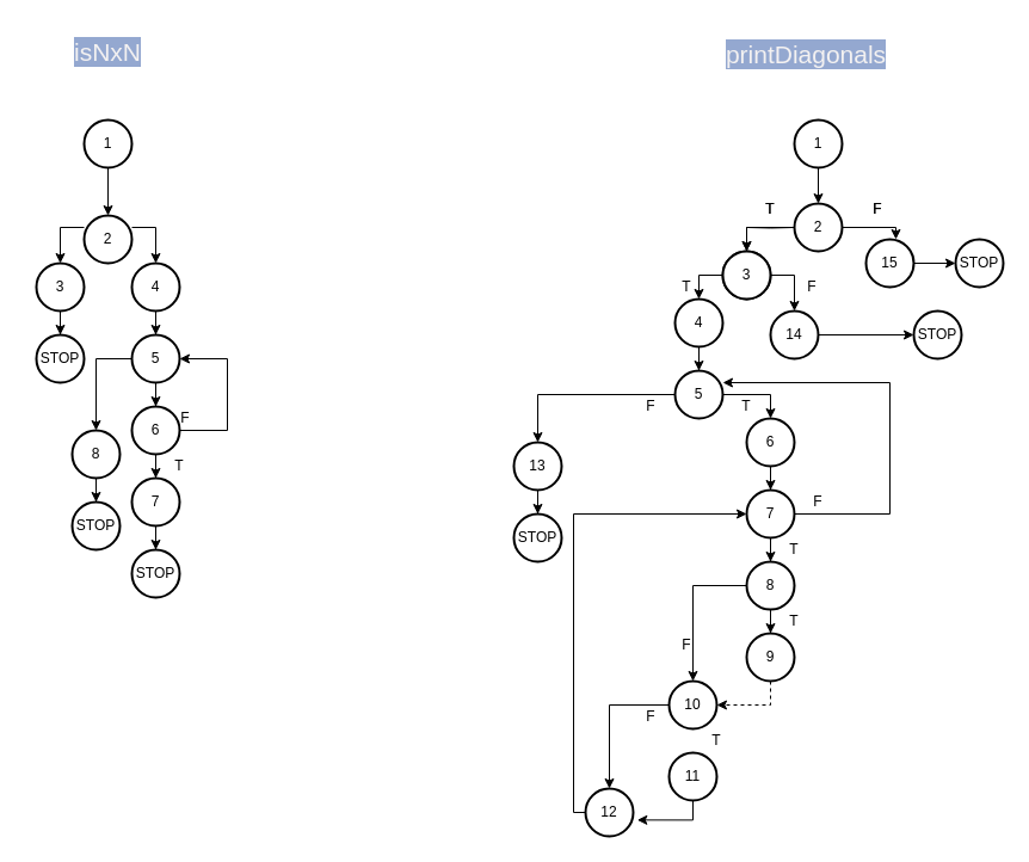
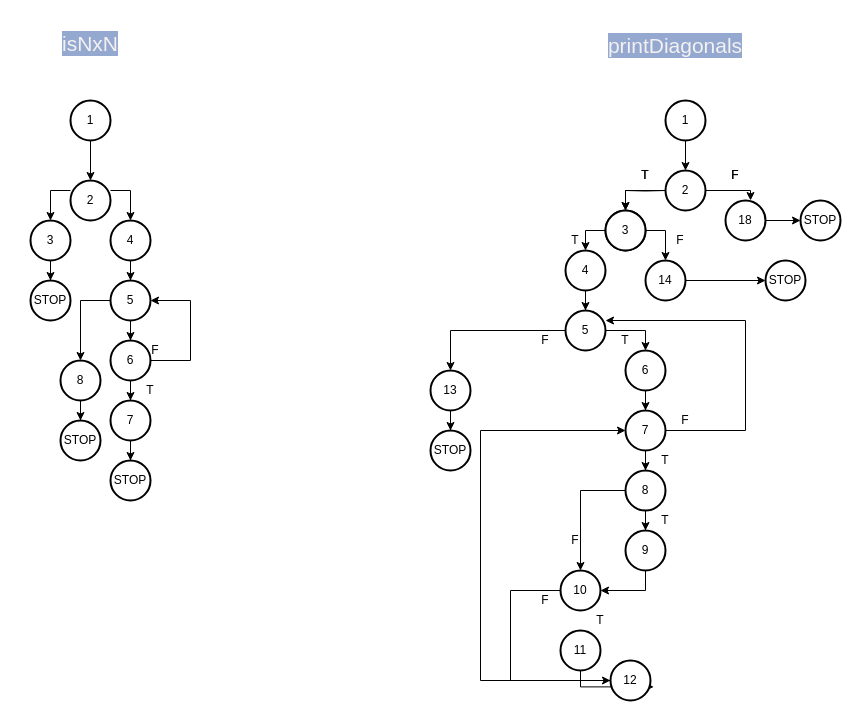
- <mxCell id="21" value="15" style="strokeWidth=2;html=1;shape=mxgraph.flowchart.start_2;whiteSpace=wrap;container=0;" parent="1" vertex="1"><mxGeometry x="725" y="200" width="40" height="40" as="geometry" /></mxCell>
+ <mxCell id="21" value="18" style="strokeWidth=2;html=1;shape=mxgraph.flowchart.start_2;whiteSpace=wrap;container=0;" parent="1" vertex="1"><mxGeometry x="725" y="200" width="40" height="40" as="geometry" /></mxCell>
- <mxCell id="43" style="edgeStyle=orthogonalEdgeStyle;rounded=0;orthogonalLoop=1;jettySize=auto;html=1;entryX=0.5;entryY=0;entryDx=0;entryDy=0;entryPerimeter=0;dashed=1;" parent="1" source="37" target="41" edge="1"><mxGeometry relative="1" as="geometry"><Array as="points"><mxPoint x="645" y="590" /></Array></mxGeometry></mxCell>
+ <mxCell id="43" style="edgeStyle=orthogonalEdgeStyle;rounded=0;orthogonalLoop=1;jettySize=auto;html=1;entryX=0.5;entryY=0;entryDx=0;entryDy=0;entryPerimeter=0;" parent="1" source="37" target="41" edge="1"><mxGeometry relative="1" as="geometry"><Array as="points"><mxPoint x="645" y="590" /></Array></mxGeometry></mxCell>
- <mxCell id="78" value="12" style="strokeWidth=2;html=1;shape=mxgraph.flowchart.start_2;whiteSpace=wrap;direction=south;container=0;" parent="1" vertex="1"><mxGeometry x="490" y="660" width="40" height="40" as="geometry" /></mxCell>
+ <mxCell id="78" value="12" style="strokeWidth=2;html=1;shape=mxgraph.flowchart.start_2;whiteSpace=wrap;direction=south;container=0;" parent="1" vertex="1"><mxGeometry x="610" y="660" width="40" height="40" as="geometry" /></mxCell>
